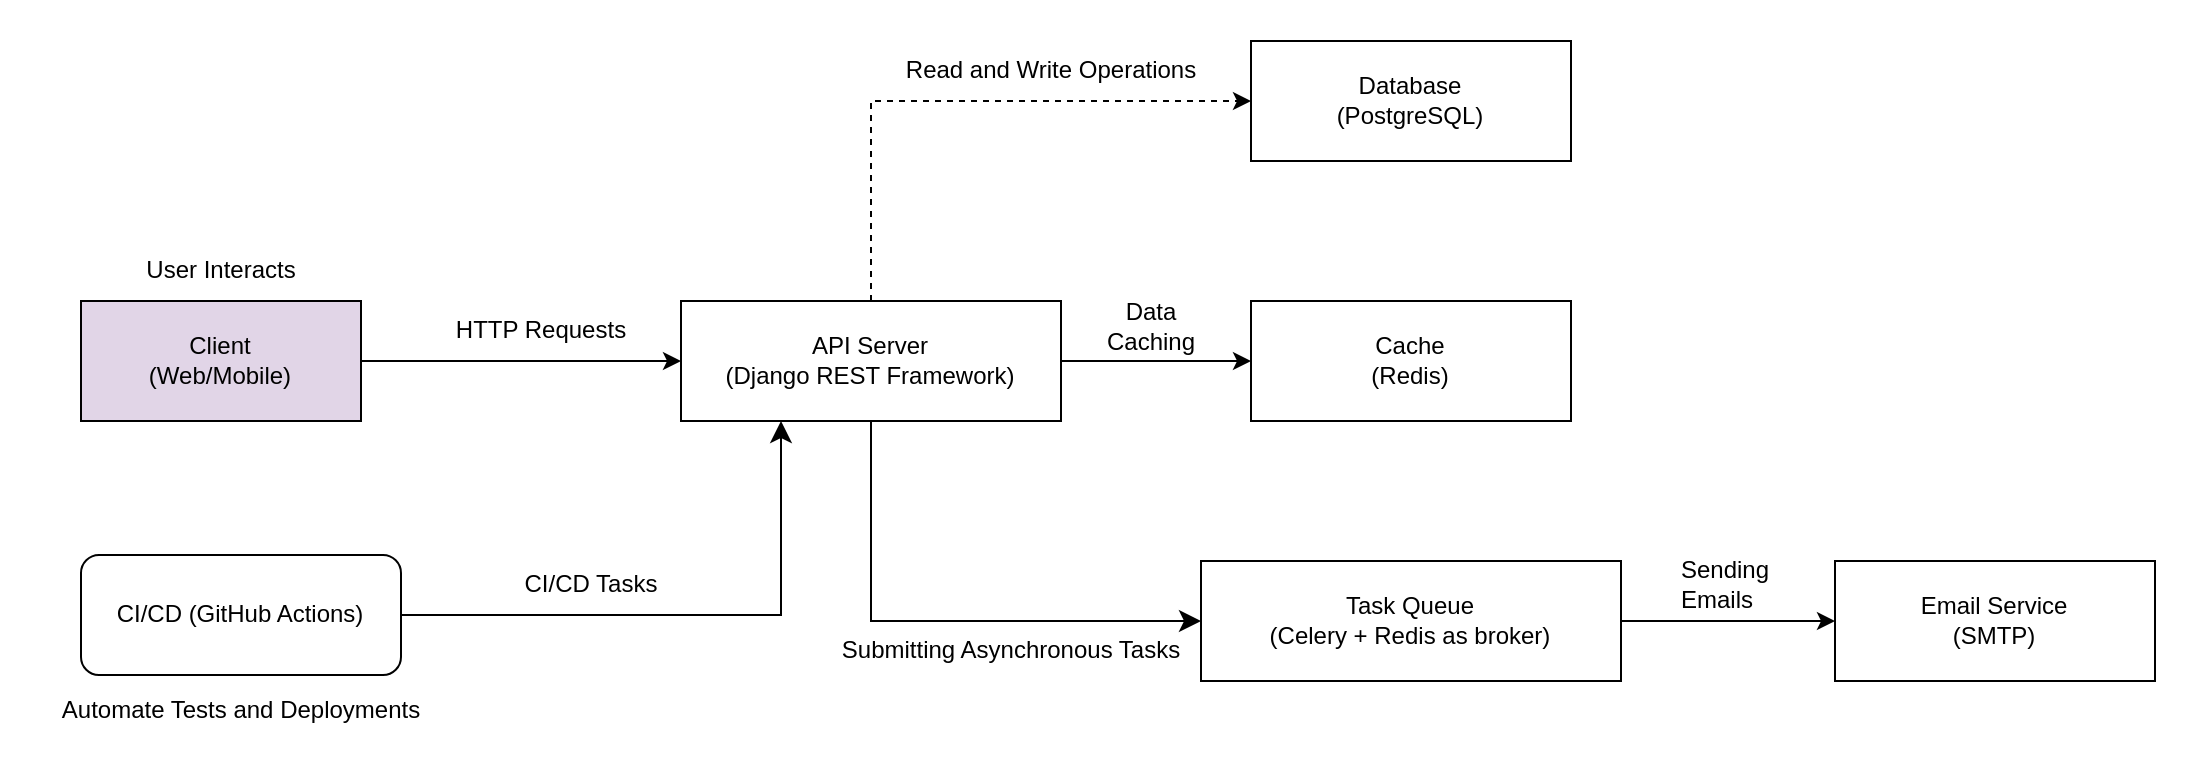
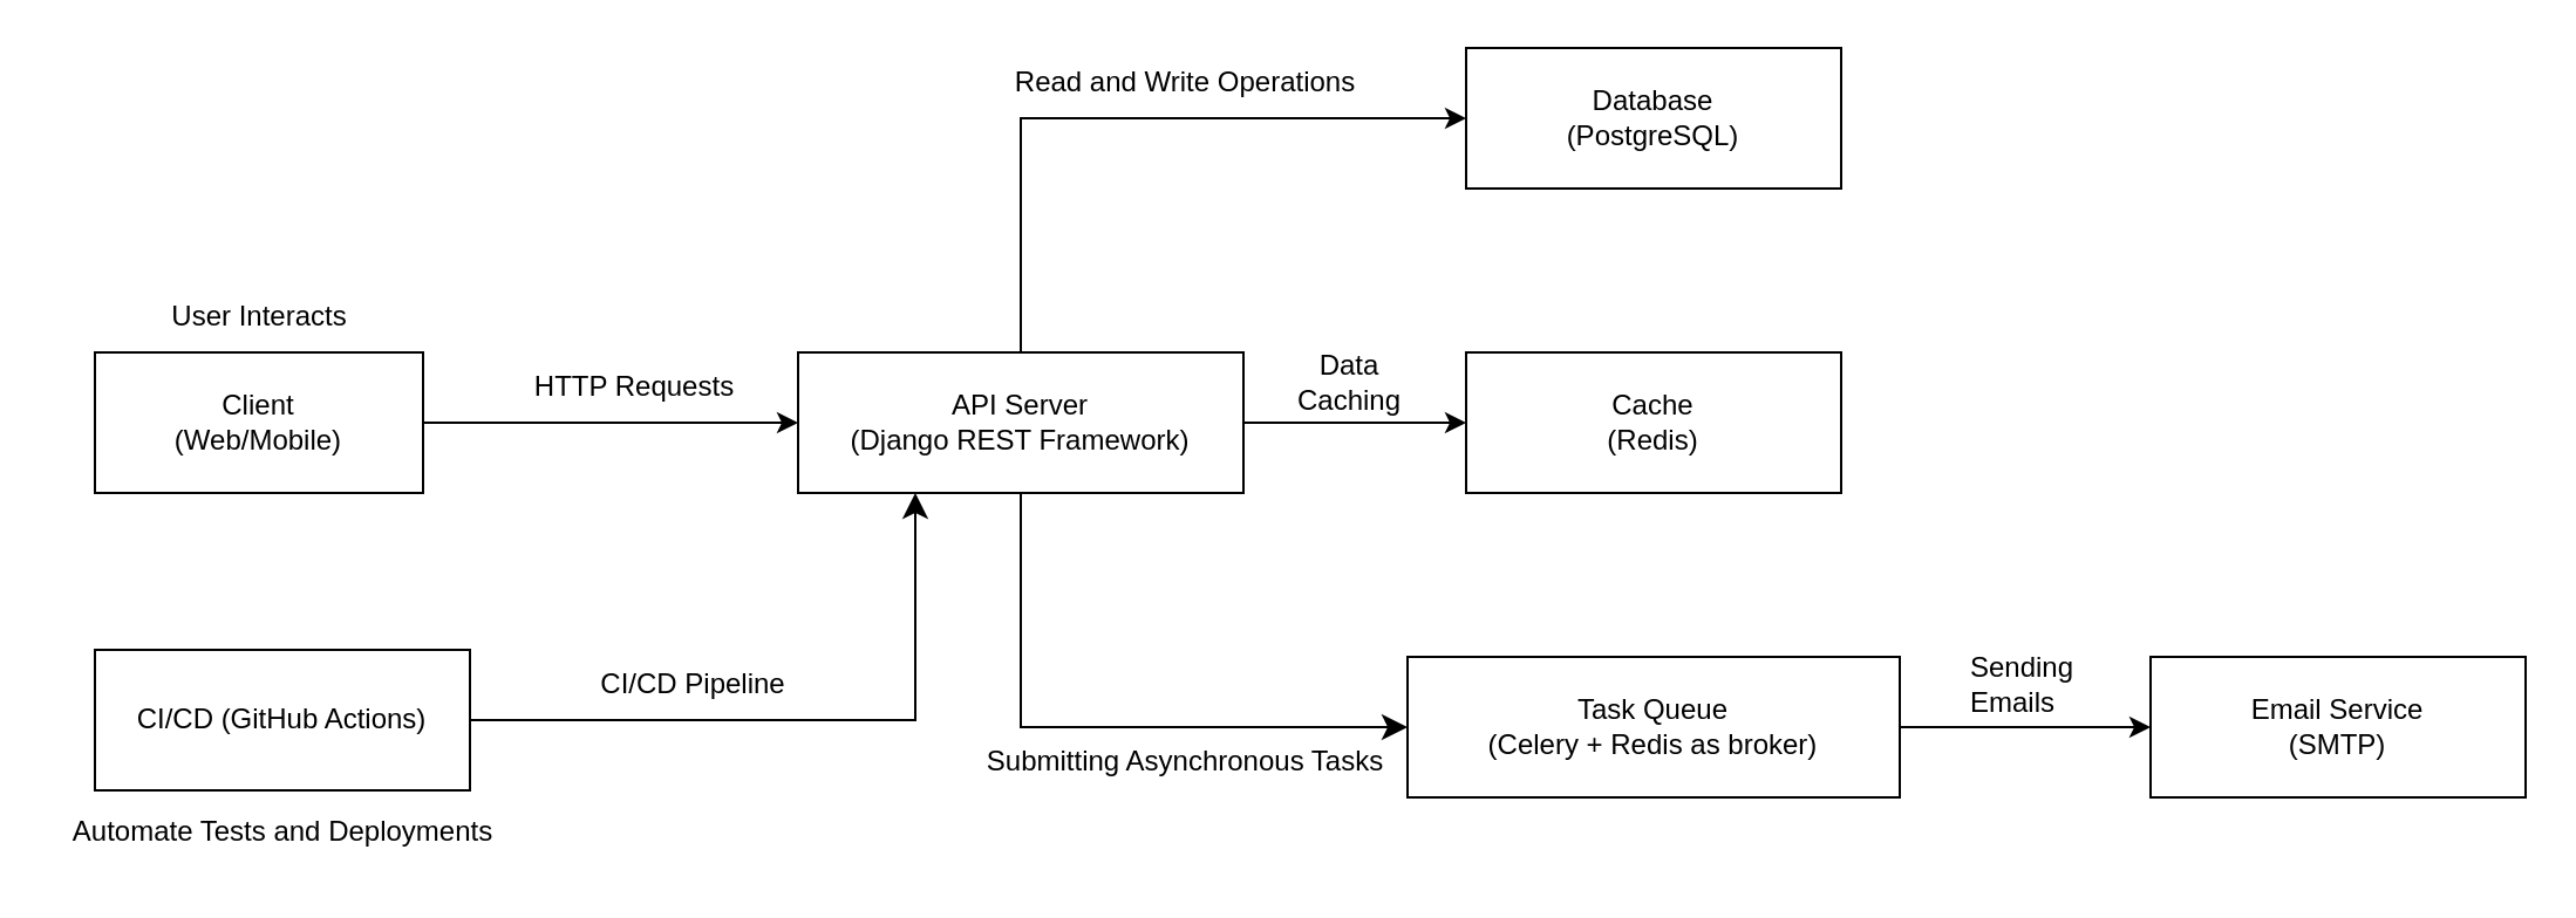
- <mxCell id="13" value="Read and Write Operations" style="text;html=1;align=center;verticalAlign=middle;resizable=0;points=[];autosize=1;strokeColor=none;fillColor=none;" vertex="1" parent="1"><mxGeometry x="440" y="20" width="170" height="30" as="geometry" /></mxCell>
+ <mxCell id="13" value="Read and Write Operations" style="text;html=1;align=center;verticalAlign=middle;resizable=0;points=[];autosize=1;strokeColor=none;fillColor=none;" vertex="1" parent="1"><mxGeometry x="420" y="20" width="170" height="30" as="geometry" /></mxCell>
- <mxCell id="10" value="" style="endArrow=classic;html=1;rounded=0;exitX=0.5;exitY=0;exitDx=0;exitDy=0;edgeStyle=orthogonalEdgeStyle;entryX=0;entryY=0.5;entryDx=0;entryDy=0;dashed=1;" edge="1" parent="1" source="3" target="4"><mxGeometry width="50" height="50" relative="1" as="geometry"><mxPoint x="465" y="49.58" as="sourcePoint" /><mxPoint x="610" y="50" as="targetPoint" /><Array as="points"><mxPoint x="435" y="50" /></Array></mxGeometry></mxCell>
+ <mxCell id="10" value="" style="endArrow=classic;html=1;rounded=0;exitX=0.5;exitY=0;exitDx=0;exitDy=0;edgeStyle=orthogonalEdgeStyle;entryX=0;entryY=0.5;entryDx=0;entryDy=0;" edge="1" parent="1" source="3" target="4"><mxGeometry width="50" height="50" relative="1" as="geometry"><mxPoint x="465" y="49.58" as="sourcePoint" /><mxPoint x="610" y="50" as="targetPoint" /><Array as="points"><mxPoint x="435" y="50" /></Array></mxGeometry></mxCell>
- <mxCell id="2" value="Client&lt;div&gt;(Web/Mobile)&lt;/div&gt;" style="rounded=0;whiteSpace=wrap;html=1;fillColor=#e1d5e7;" vertex="1" parent="1"><mxGeometry x="40" y="150" width="140" height="60" as="geometry" /></mxCell>
+ <mxCell id="2" value="Client&lt;div&gt;(Web/Mobile)&lt;/div&gt;" style="rounded=0;whiteSpace=wrap;html=1;" vertex="1" parent="1"><mxGeometry x="40" y="150" width="140" height="60" as="geometry" /></mxCell>
- <mxCell id="20" value="CI/CD Tasks" style="text;html=1;align=center;verticalAlign=middle;resizable=0;points=[];autosize=1;strokeColor=none;fillColor=none;" vertex="1" parent="1"><mxGeometry x="245" y="277" width="100" height="30" as="geometry" /></mxCell>
+ <mxCell id="20" value="CI/CD Pipeline" style="text;html=1;align=center;verticalAlign=middle;resizable=0;points=[];autosize=1;strokeColor=none;fillColor=none;" vertex="1" parent="1"><mxGeometry x="245" y="277" width="100" height="30" as="geometry" /></mxCell>
- <mxCell id="18" value="CI/CD (GitHub Actions)" style="whiteSpace=wrap;html=1;rounded=1;" vertex="1" parent="1"><mxGeometry x="40" y="277" width="160" height="60" as="geometry" /></mxCell>
+ <mxCell id="18" value="CI/CD (GitHub Actions)" style="rounded=0;whiteSpace=wrap;html=1;" vertex="1" parent="1"><mxGeometry x="40" y="277" width="160" height="60" as="geometry" /></mxCell>
